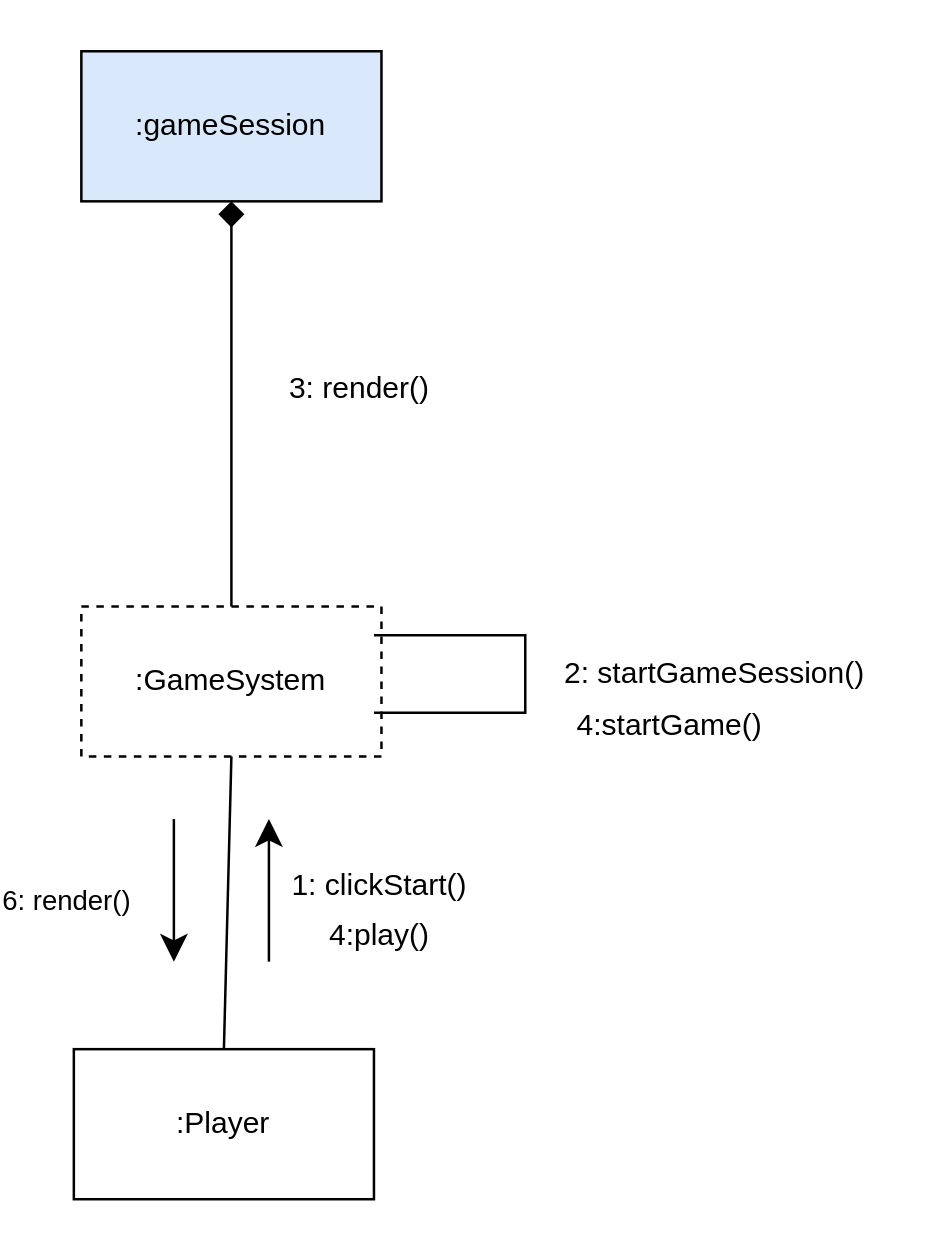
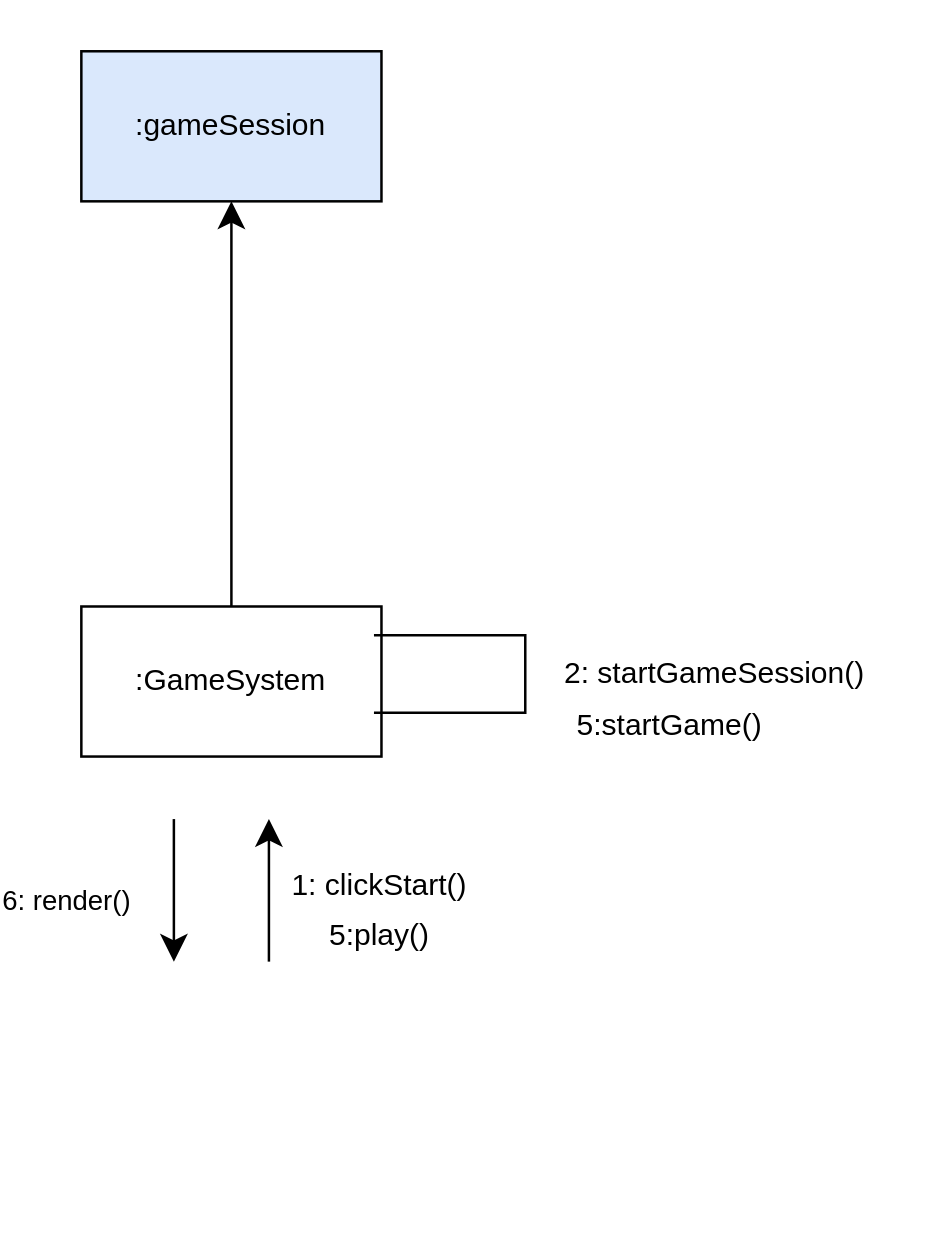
- <mxCell id="5" value="" style="endArrow=diamond;html=1;rounded=0;fontSize=12;startSize=8;endSize=8;curved=1;entryX=0.5;entryY=1;entryDx=0;entryDy=0;exitX=0.5;exitY=0;exitDx=0;exitDy=0;" edge="1" parent="1" source="4" target="3"><mxGeometry width="50" height="50" relative="1" as="geometry"><mxPoint x="264" y="295" as="sourcePoint" /><mxPoint x="314" y="245" as="targetPoint" /></mxGeometry></mxCell>
+ <mxCell id="5" value="" style="endArrow=classic;html=1;rounded=0;fontSize=12;startSize=8;endSize=8;curved=1;entryX=0.5;entryY=1;entryDx=0;entryDy=0;exitX=0.5;exitY=0;exitDx=0;exitDy=0;" edge="1" parent="1" source="4" target="3"><mxGeometry width="50" height="50" relative="1" as="geometry"><mxPoint x="264" y="295" as="sourcePoint" /><mxPoint x="314" y="245" as="targetPoint" /></mxGeometry></mxCell>
- <mxCell id="7" value="3: render()" style="text;html=1;align=center;verticalAlign=middle;resizable=0;points=[];autosize=1;strokeColor=none;fillColor=none;" vertex="1" parent="1"><mxGeometry x="98" y="140" width="80" height="30" as="geometry" /></mxCell>
- <mxCell id="4" value=":GameSystem" style="rounded=0;whiteSpace=wrap;html=1;dashed=1;" vertex="1" parent="1"><mxGeometry x="27" y="242" width="120" height="60" as="geometry" /></mxCell>
+ <mxCell id="4" value=":GameSystem" style="rounded=0;whiteSpace=wrap;html=1;" vertex="1" parent="1"><mxGeometry x="27" y="242" width="120" height="60" as="geometry" /></mxCell>
- <mxCell id="15" value="4:startGame()" style="text;html=1;align=center;verticalAlign=middle;resizable=0;points=[];autosize=1;strokeColor=none;fillColor=none;" vertex="1" parent="1"><mxGeometry x="212" y="275" width="100" height="30" as="geometry" /></mxCell>
+ <mxCell id="15" value="5:startGame()" style="text;html=1;align=center;verticalAlign=middle;resizable=0;points=[];autosize=1;strokeColor=none;fillColor=none;" vertex="1" parent="1"><mxGeometry x="212" y="275" width="100" height="30" as="geometry" /></mxCell>
- <mxCell id="6" value="" style="endArrow=none;html=1;rounded=0;fontSize=12;startSize=8;endSize=8;curved=1;entryX=0.5;entryY=1;entryDx=0;entryDy=0;exitX=0.5;exitY=0;exitDx=0;exitDy=0;" edge="1" parent="1" source="2" target="4"><mxGeometry width="50" height="50" relative="1" as="geometry"><mxPoint x="264" y="295" as="sourcePoint" /><mxPoint x="314" y="245" as="targetPoint" /></mxGeometry></mxCell>
- <mxCell id="11" value="4:play()" style="text;html=1;align=center;verticalAlign=middle;resizable=0;points=[];autosize=1;strokeColor=none;fillColor=none;" vertex="1" parent="1"><mxGeometry x="116" y="359" width="60" height="30" as="geometry" /></mxCell>
+ <mxCell id="11" value="5:play()" style="text;html=1;align=center;verticalAlign=middle;resizable=0;points=[];autosize=1;strokeColor=none;fillColor=none;" vertex="1" parent="1"><mxGeometry x="116" y="359" width="60" height="30" as="geometry" /></mxCell>
- <mxCell id="2" value=":Player" style="rounded=0;whiteSpace=wrap;html=1;" vertex="1" parent="1"><mxGeometry x="24" y="419" width="120" height="60" as="geometry" /></mxCell>
